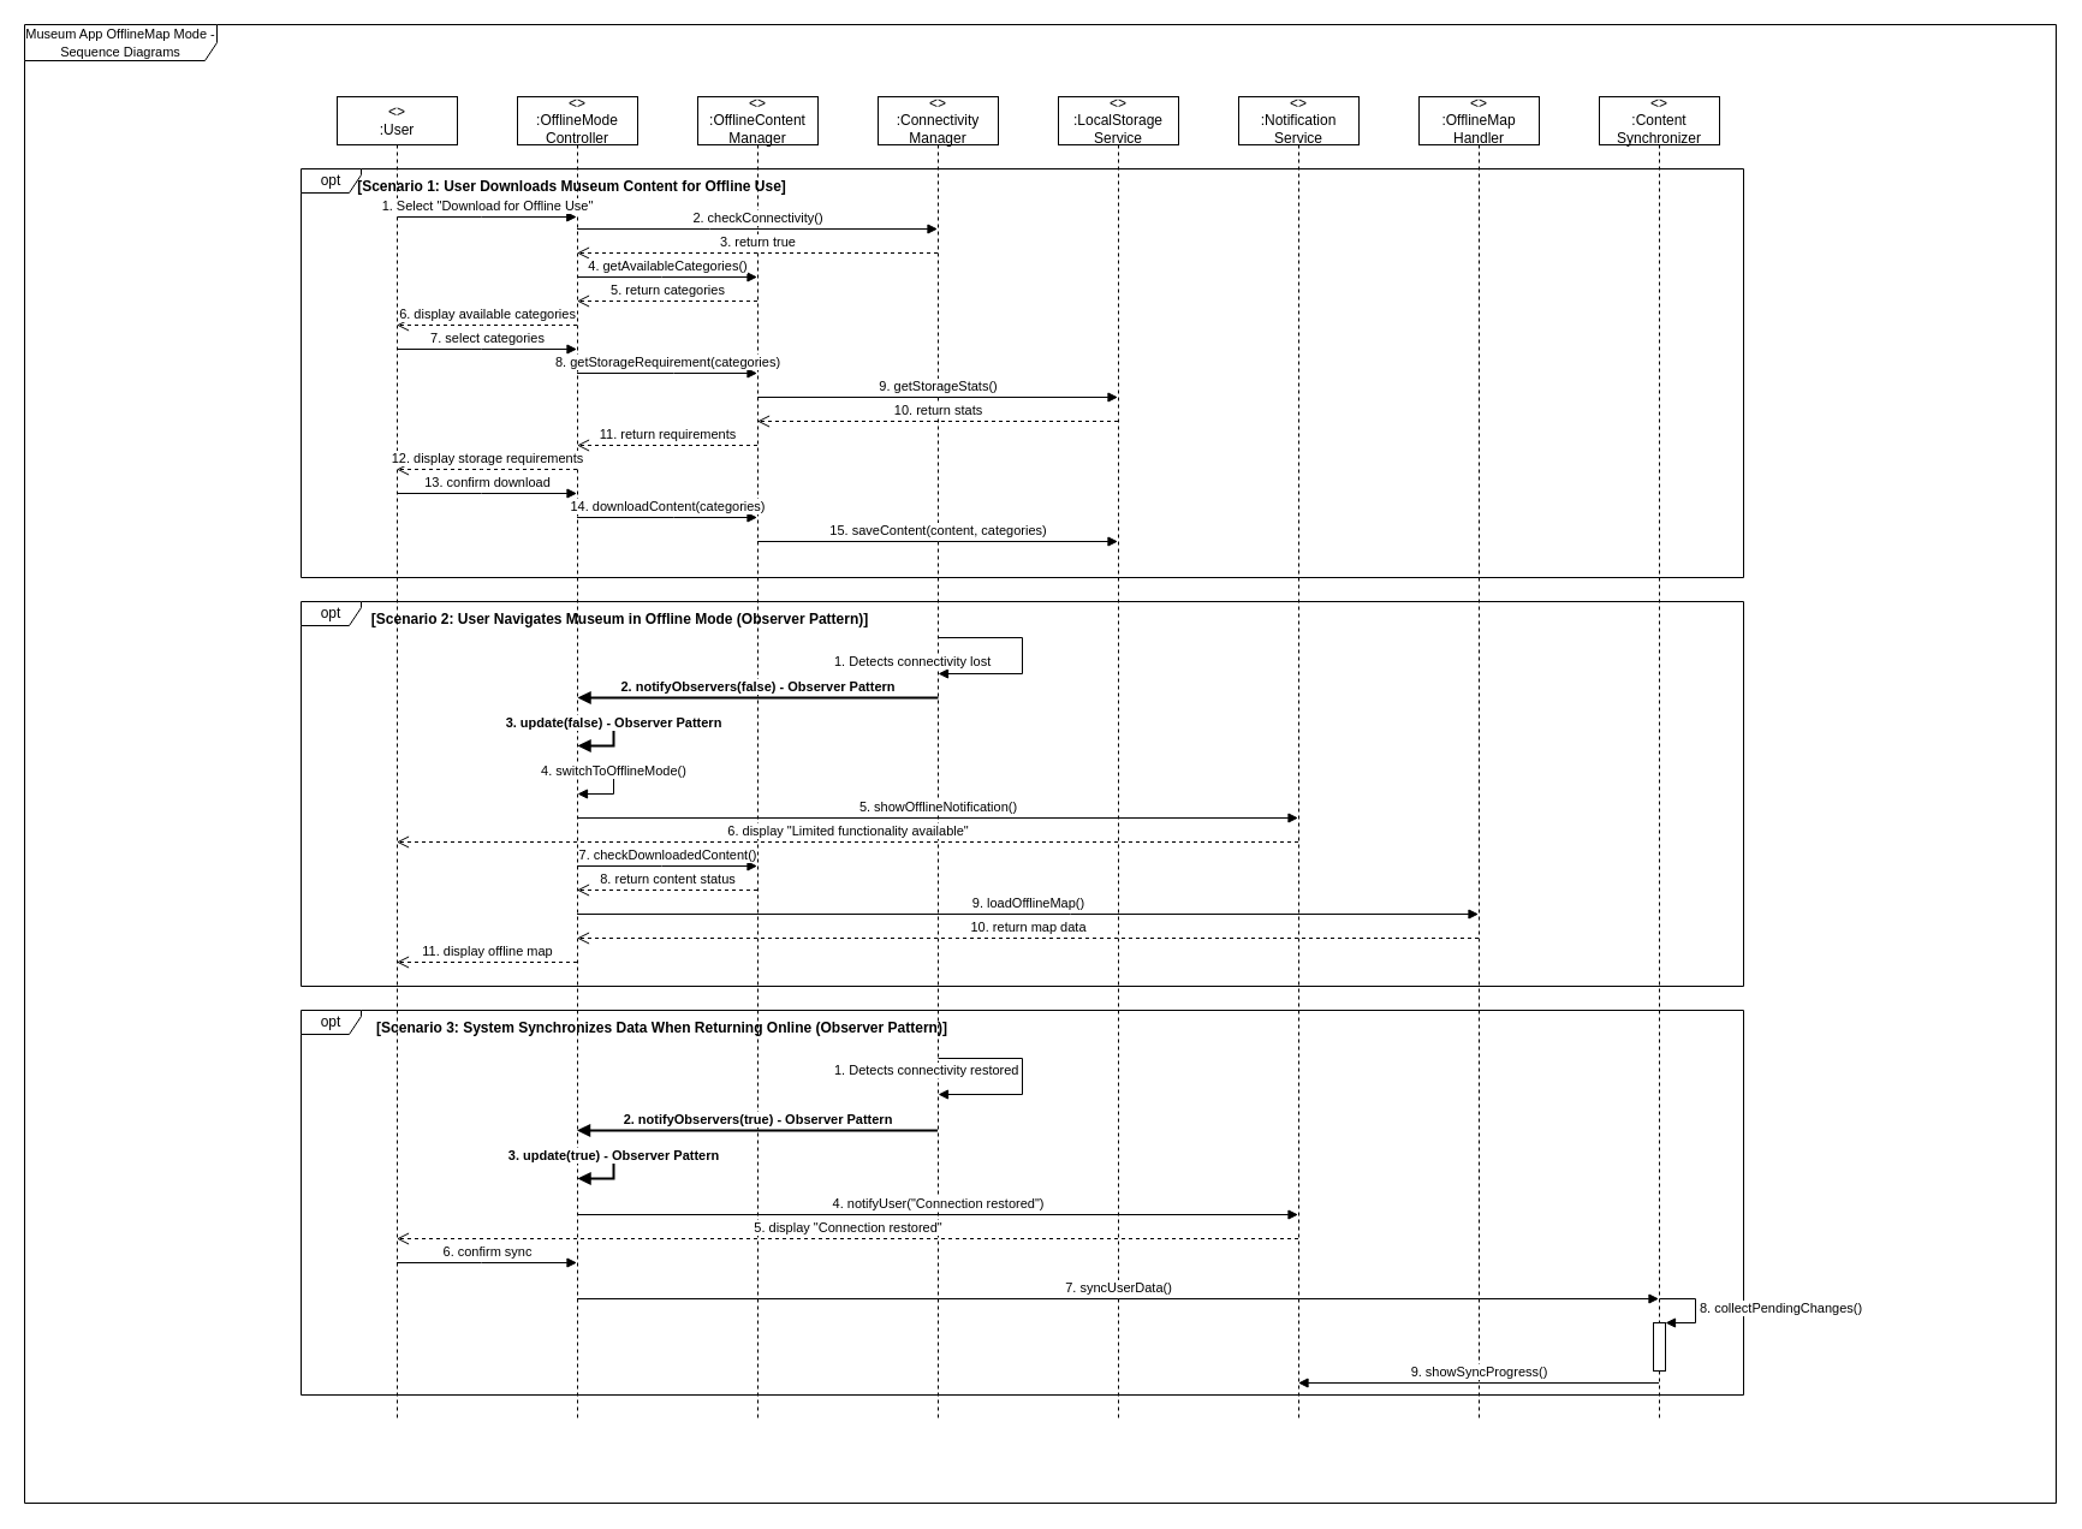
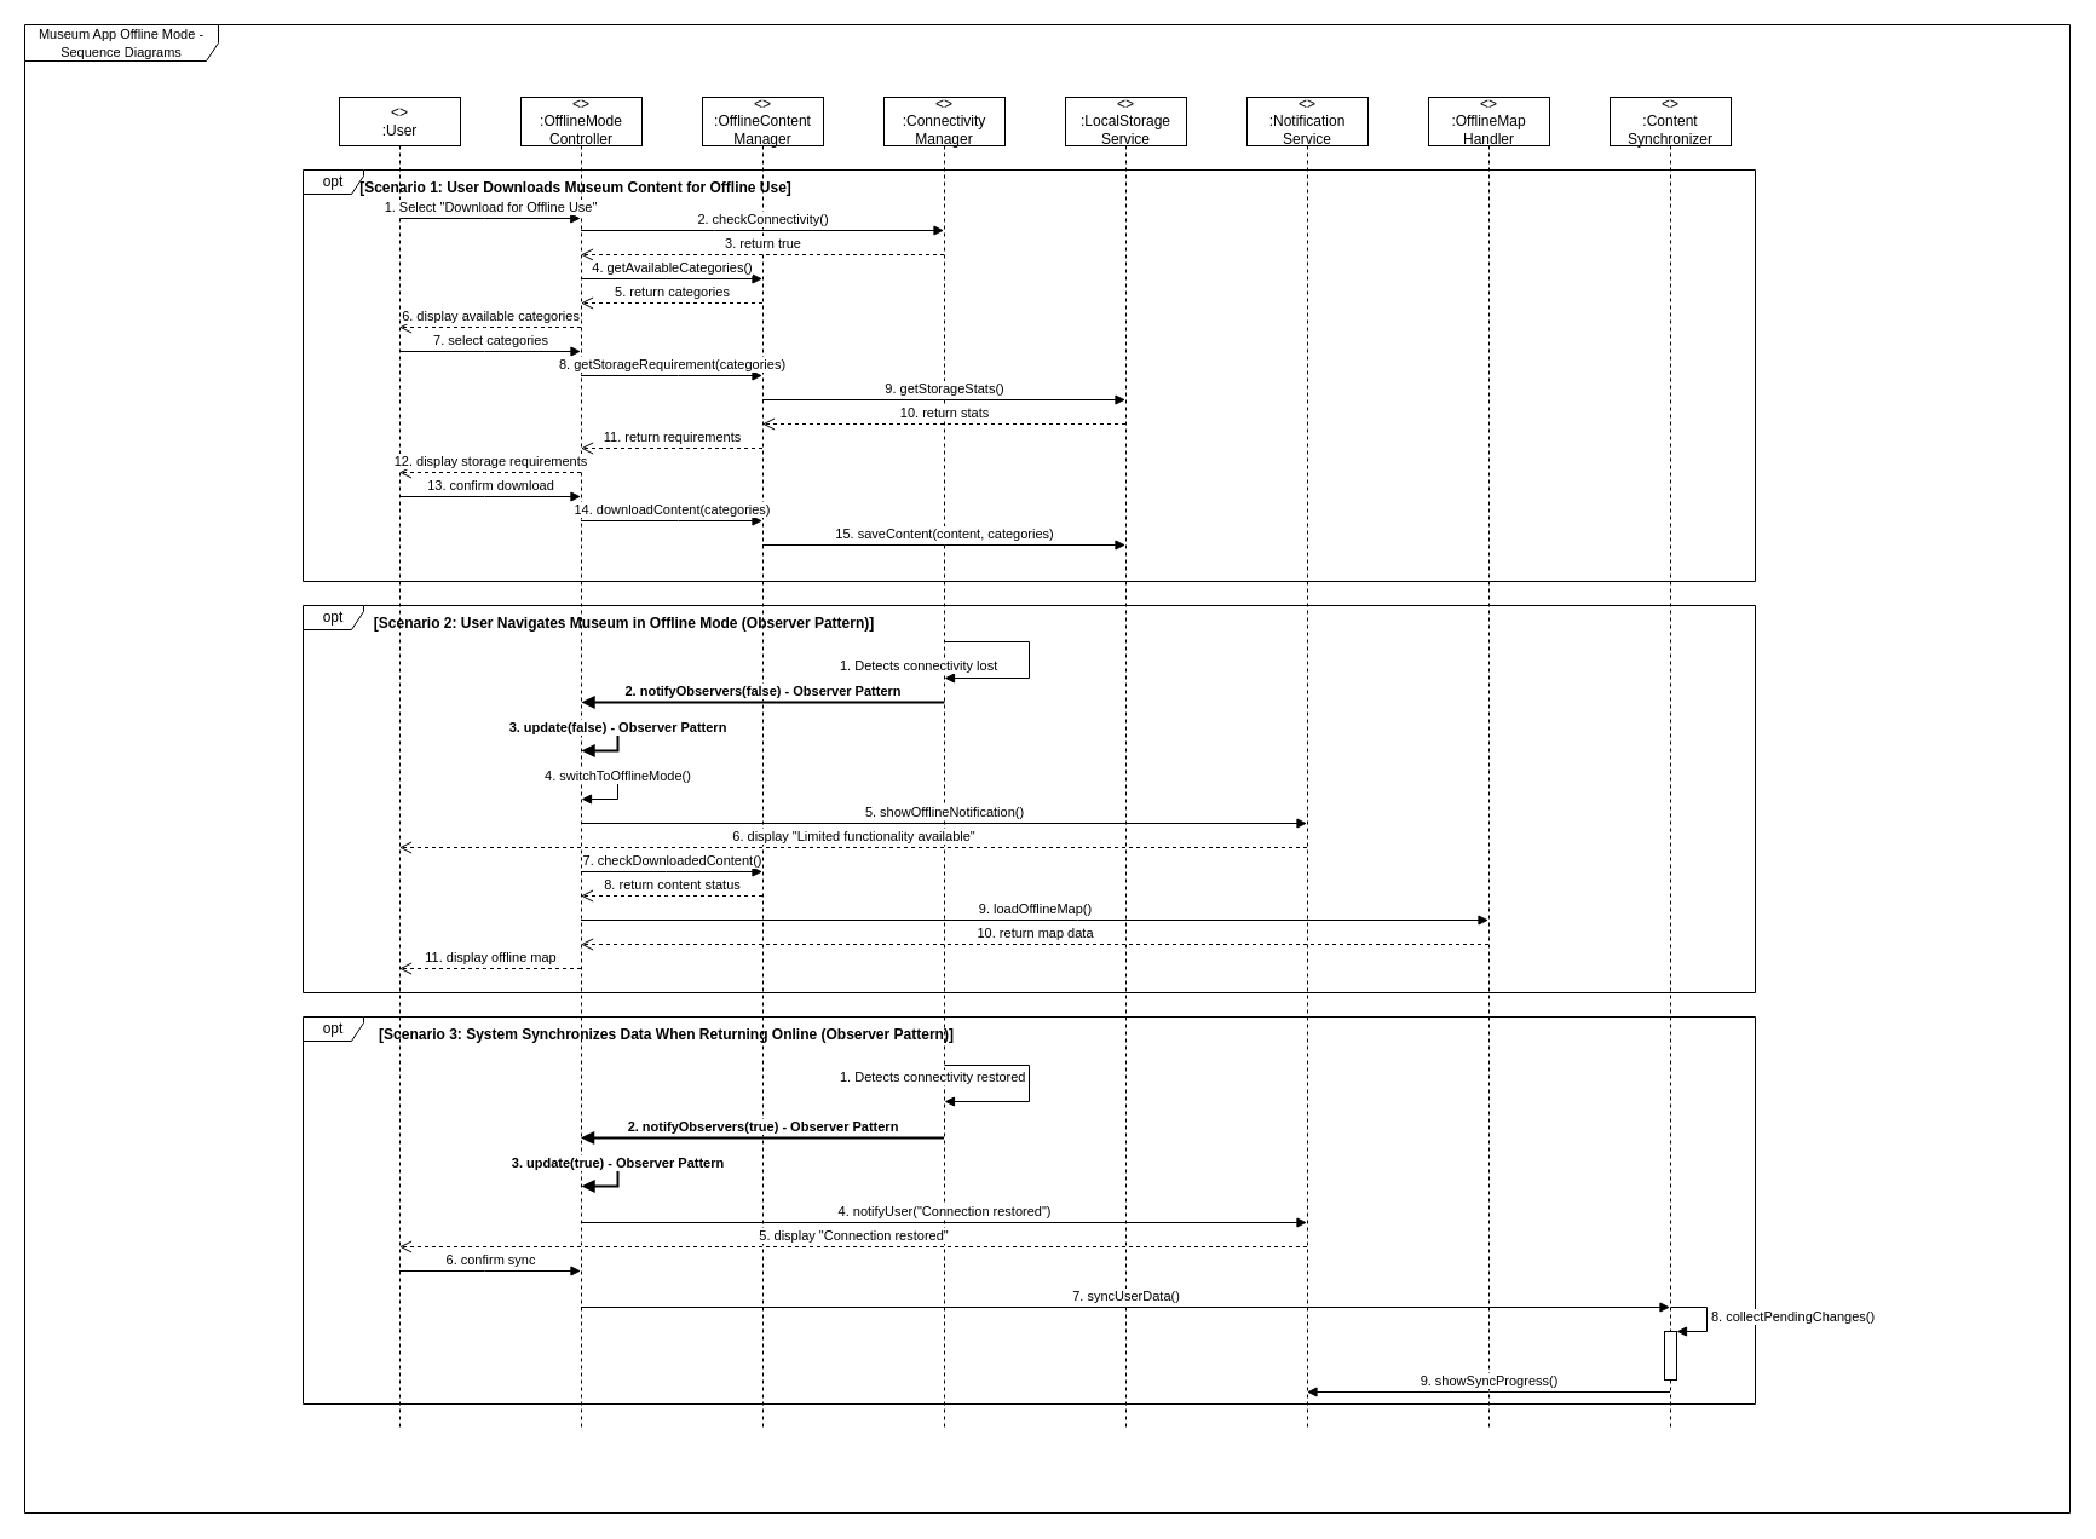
- <mxCell id="52" value="&lt;font style=&quot;font-size: 11px;&quot;&gt;Museum App OfflineMap Mode - Sequence Diagrams&lt;/font&gt;" style="shape=umlFrame;whiteSpace=wrap;html=1;pointerEvents=0;recursiveResize=0;container=1;collapsible=0;width=160;" vertex="1" parent="1"><mxGeometry x="20" y="20" width="1690" height="1230" as="geometry" /></mxCell>
+ <mxCell id="52" value="&lt;font style=&quot;font-size: 11px;&quot;&gt;Museum App Offline Mode - Sequence Diagrams&lt;/font&gt;" style="shape=umlFrame;whiteSpace=wrap;html=1;pointerEvents=0;recursiveResize=0;container=1;collapsible=0;width=160;" vertex="1" parent="1"><mxGeometry x="20" y="20" width="1690" height="1230" as="geometry" /></mxCell>
